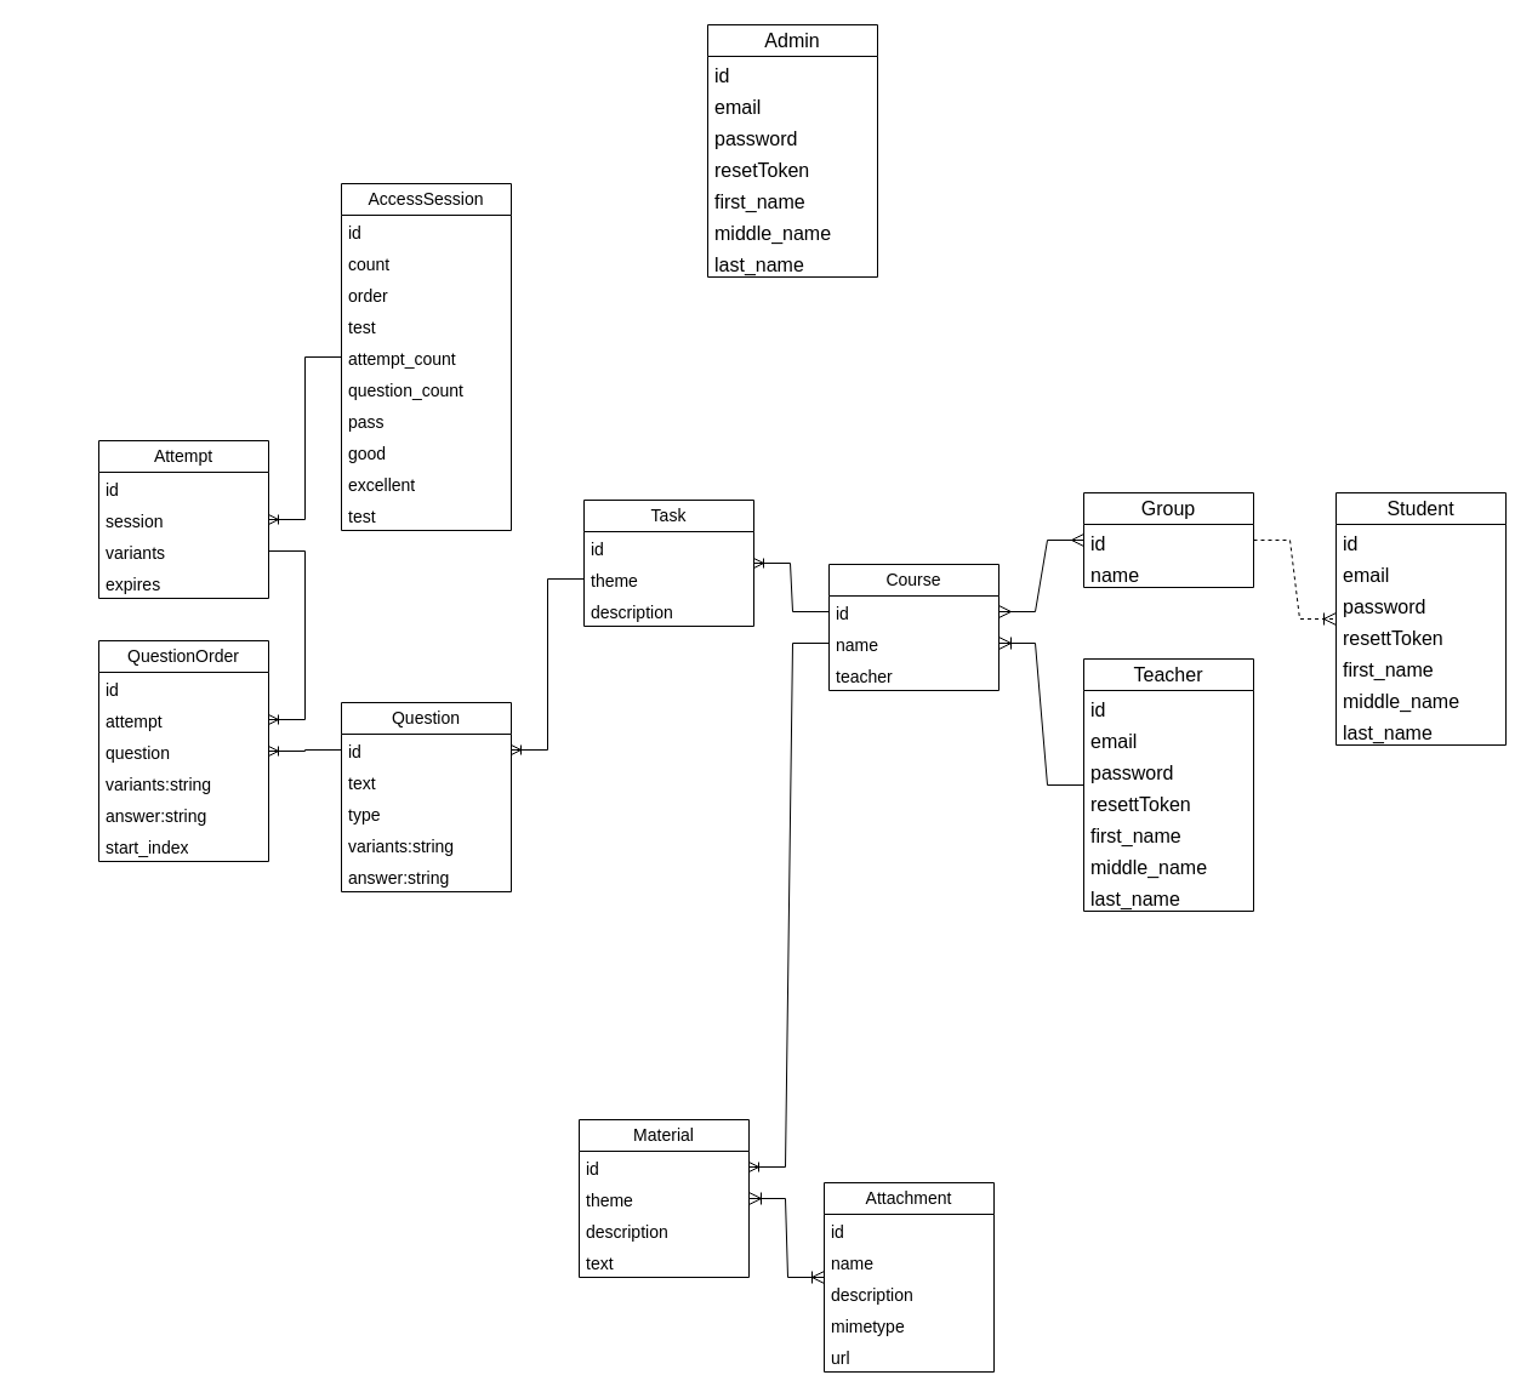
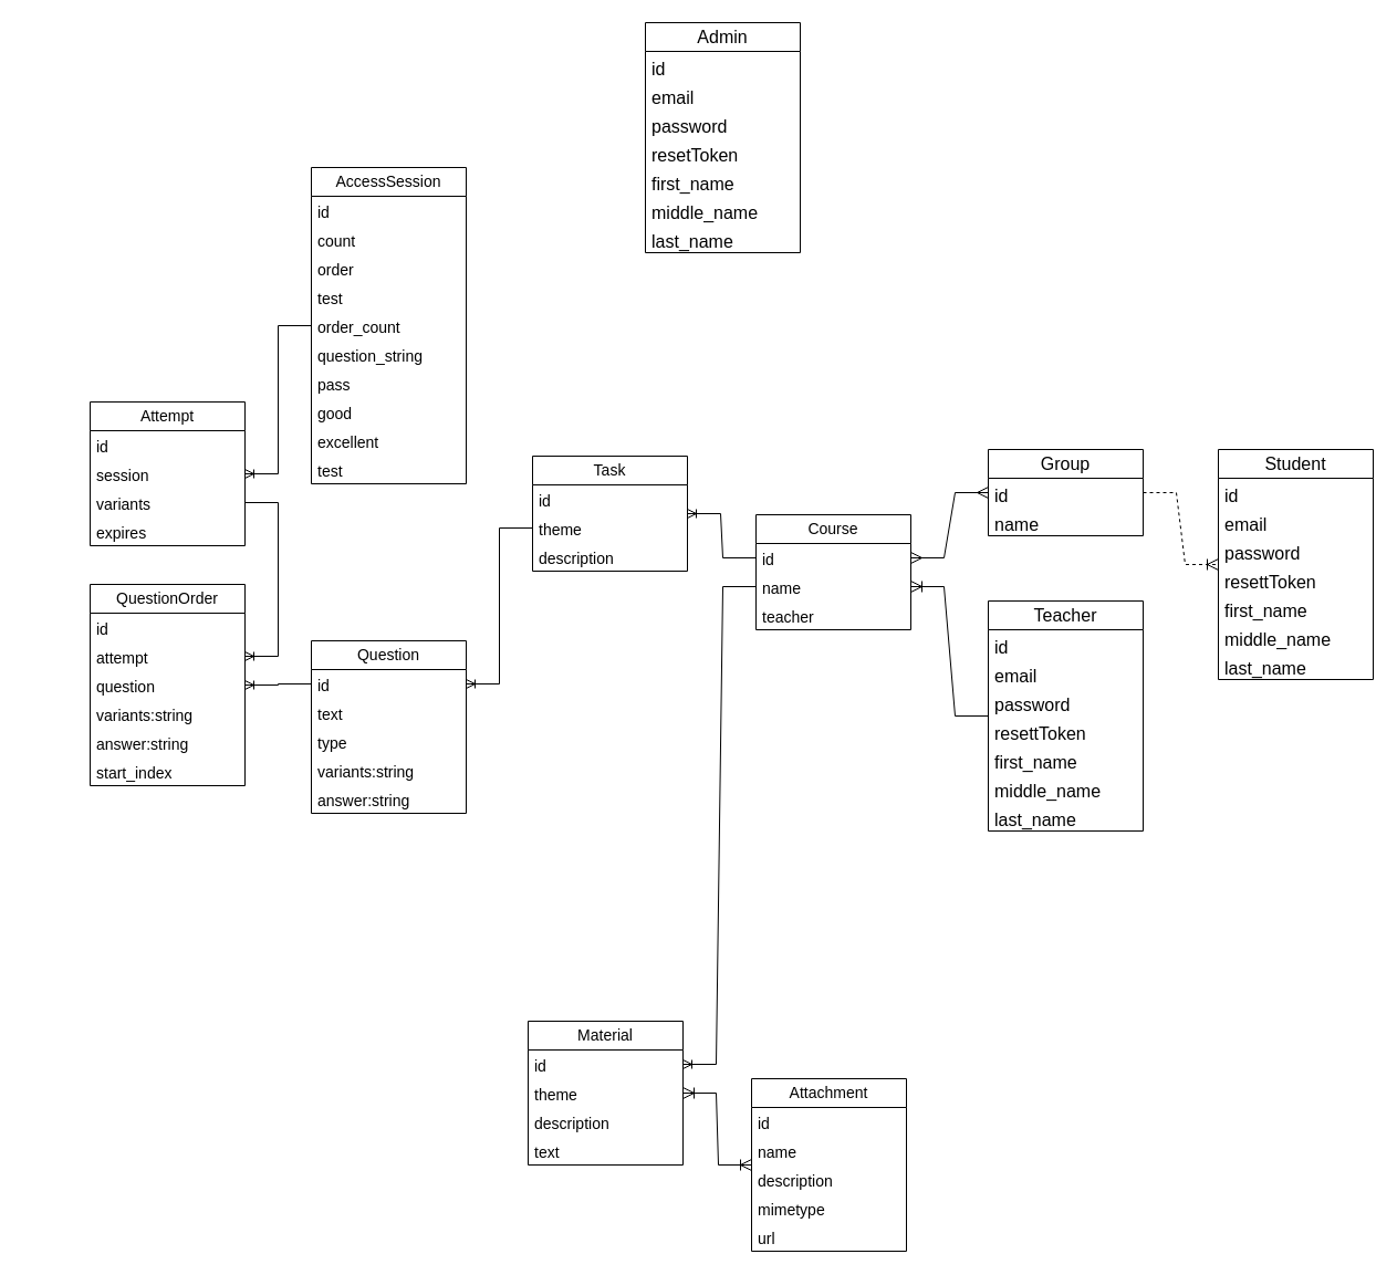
- <mxCell id="27" value="attempt_count" style="text;strokeColor=none;fillColor=none;align=left;verticalAlign=top;spacingLeft=4;spacingRight=4;overflow=hidden;rotatable=0;points=[[0,0.5],[1,0.5]];portConstraint=eastwest;whiteSpace=wrap;html=1;fontSize=14;" parent="22" vertex="1"><mxGeometry y="130" width="140" height="26" as="geometry" /></mxCell>
+ <mxCell id="27" value="order_count" style="text;strokeColor=none;fillColor=none;align=left;verticalAlign=top;spacingLeft=4;spacingRight=4;overflow=hidden;rotatable=0;points=[[0,0.5],[1,0.5]];portConstraint=eastwest;whiteSpace=wrap;html=1;fontSize=14;" parent="22" vertex="1"><mxGeometry y="130" width="140" height="26" as="geometry" /></mxCell>
- <mxCell id="28" value="question_count" style="text;strokeColor=none;fillColor=none;align=left;verticalAlign=top;spacingLeft=4;spacingRight=4;overflow=hidden;rotatable=0;points=[[0,0.5],[1,0.5]];portConstraint=eastwest;whiteSpace=wrap;html=1;fontSize=14;" parent="22" vertex="1"><mxGeometry y="156" width="140" height="26" as="geometry" /></mxCell>
+ <mxCell id="28" value="question_string" style="text;strokeColor=none;fillColor=none;align=left;verticalAlign=top;spacingLeft=4;spacingRight=4;overflow=hidden;rotatable=0;points=[[0,0.5],[1,0.5]];portConstraint=eastwest;whiteSpace=wrap;html=1;fontSize=14;" parent="22" vertex="1"><mxGeometry y="156" width="140" height="26" as="geometry" /></mxCell>
